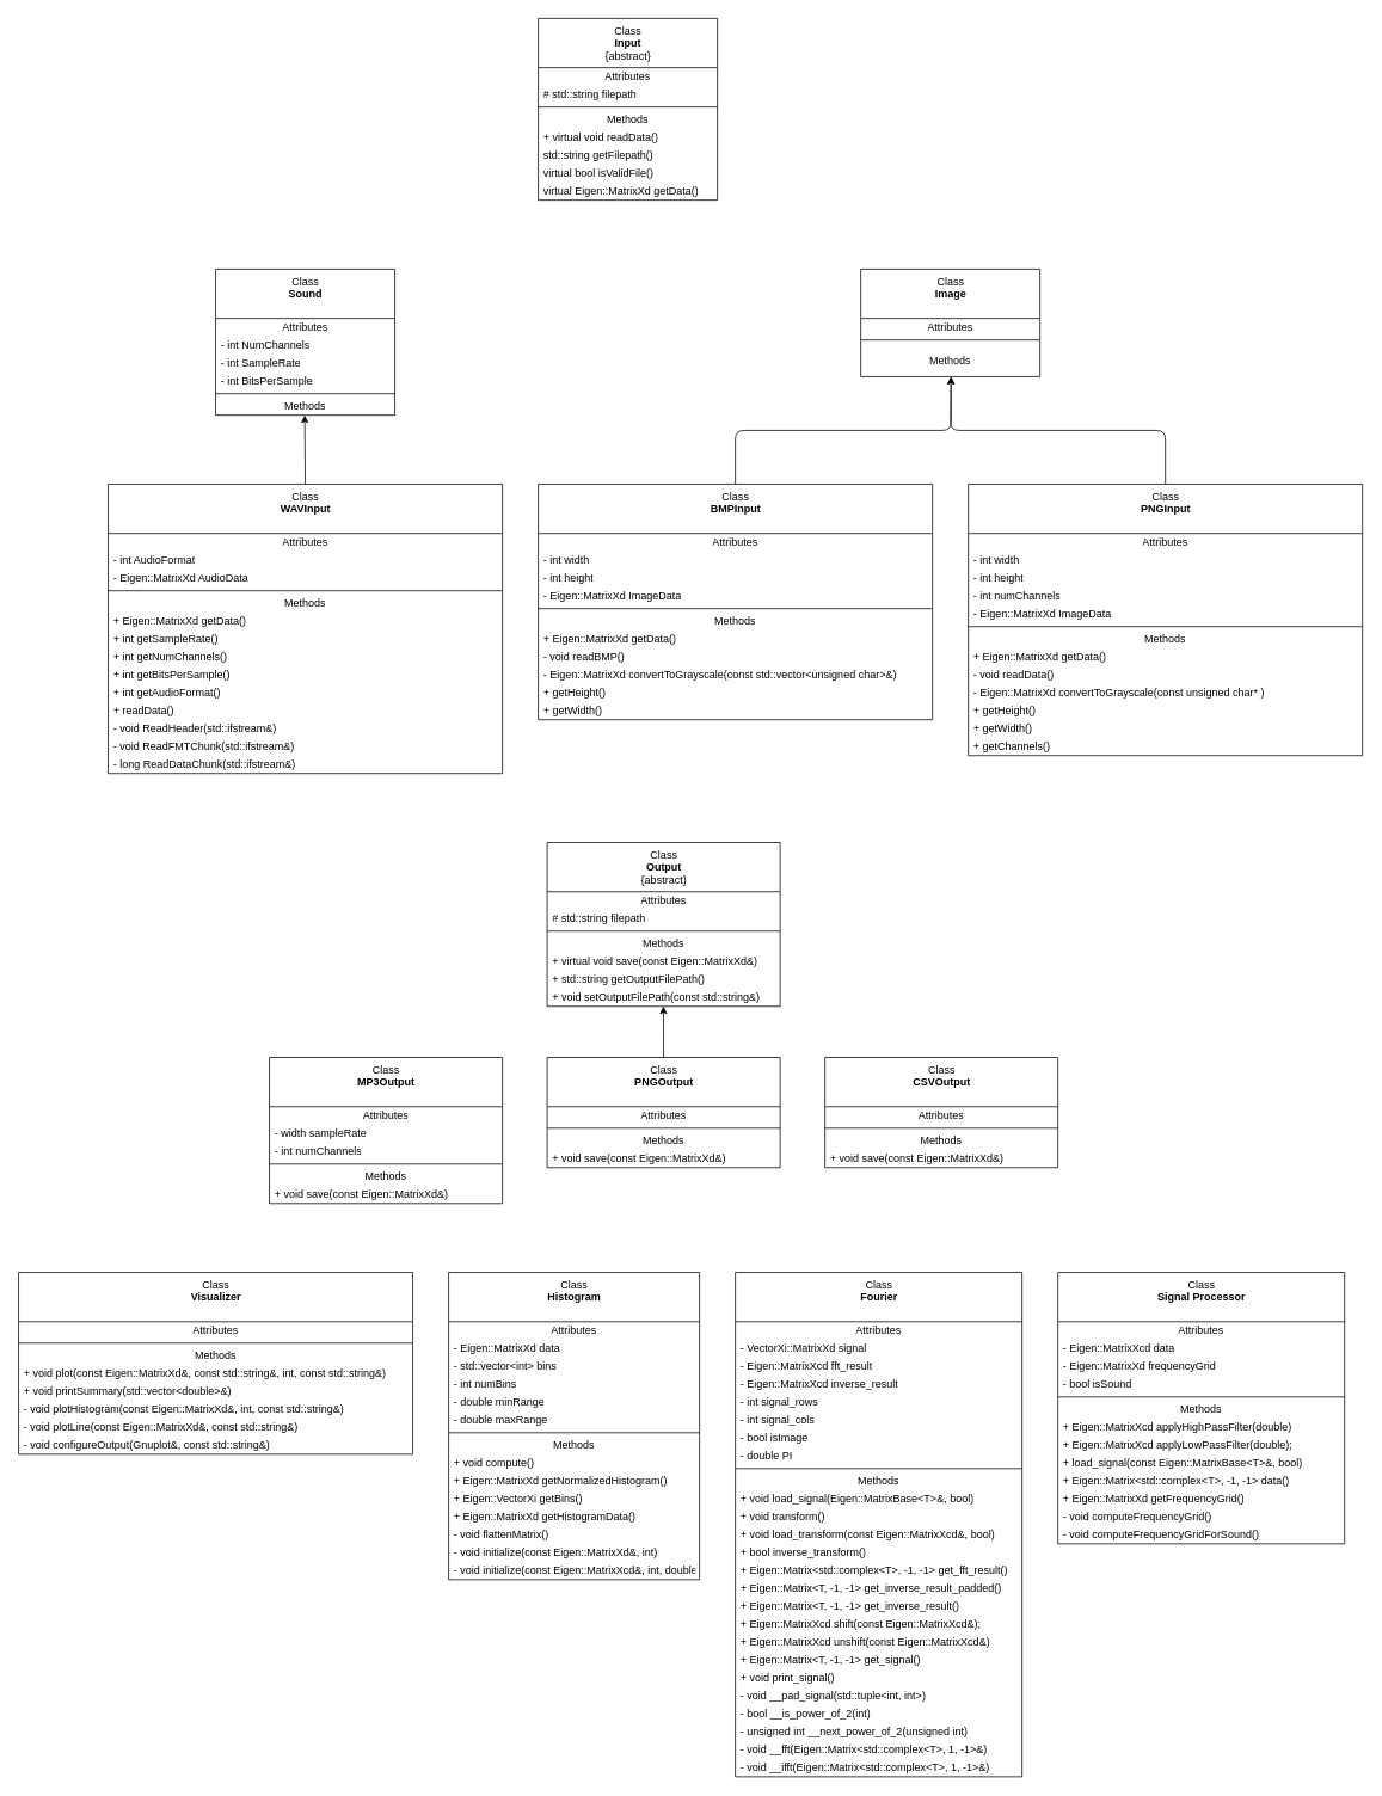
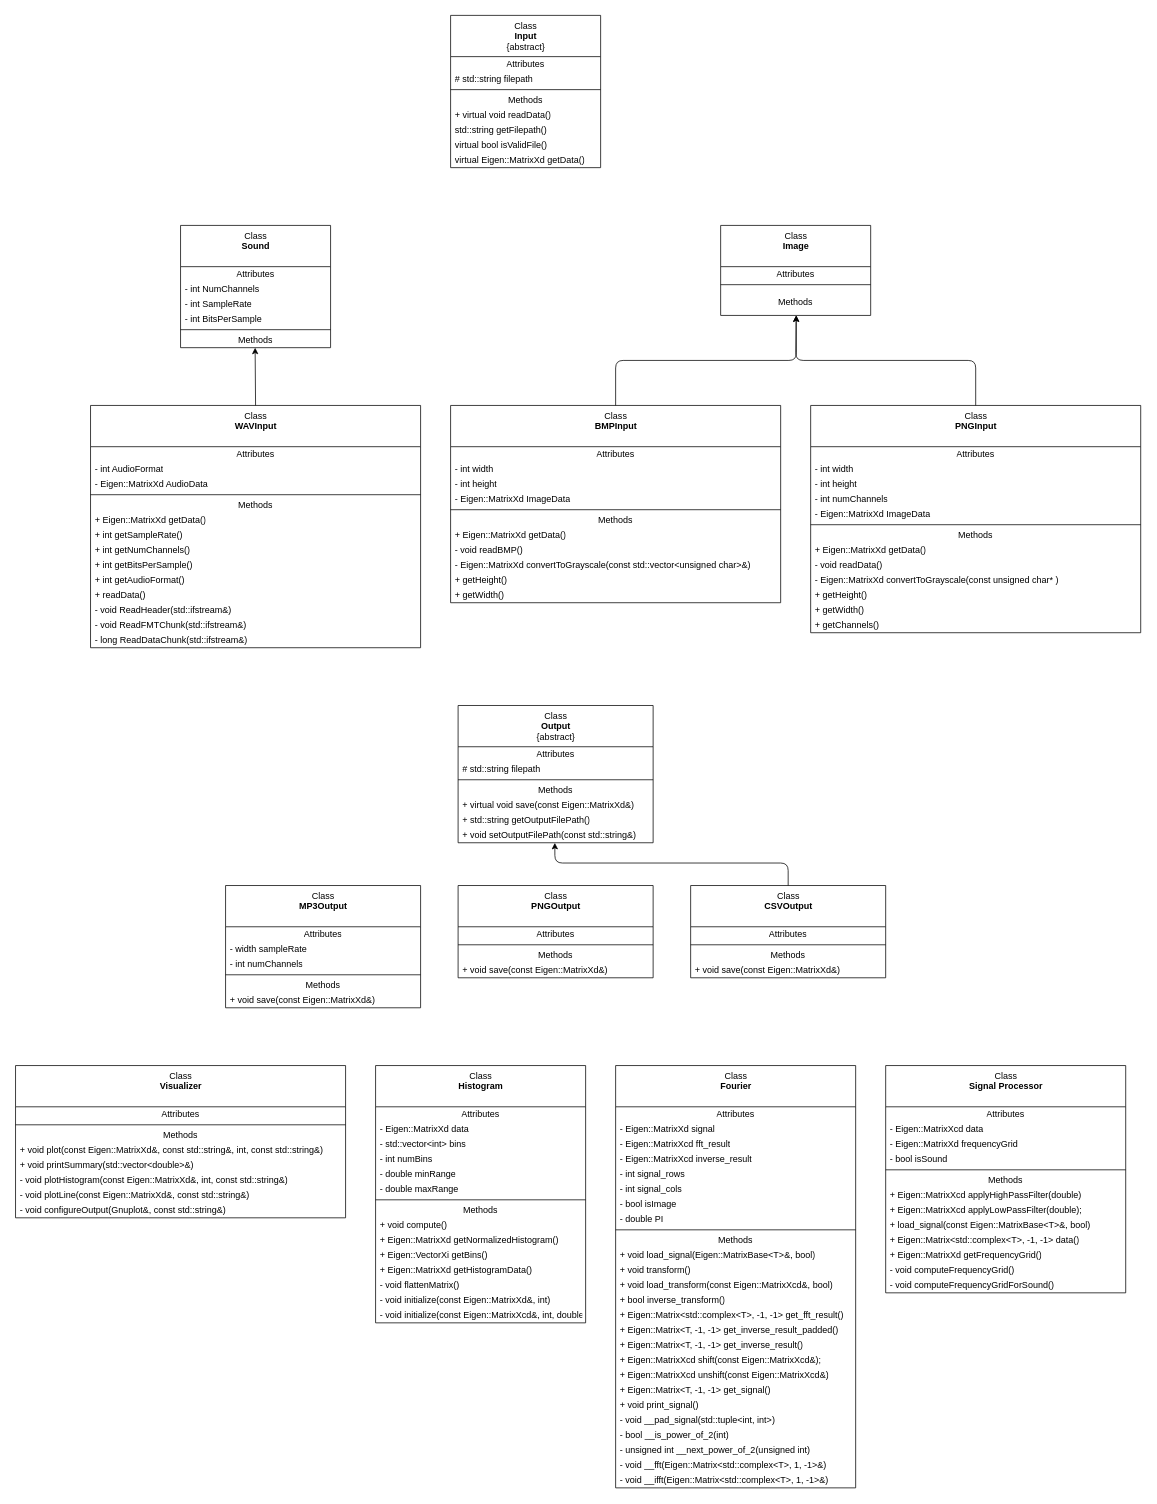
+ <mxCell id="154" style="edgeStyle=none;html=1;exitX=0.5;exitY=0;exitDx=0;exitDy=0;fontSize=12;entryX=0.496;entryY=1.008;entryDx=0;entryDy=0;entryPerimeter=0;fillColor=none;" parent="1" source="155" target="140" edge="1"><mxGeometry relative="1" as="geometry"><mxPoint x="840" y="1140" as="targetPoint" /><Array as="points"><mxPoint x="1050" y="1150" /><mxPoint x="739" y="1150" /></Array></mxGeometry></mxCell>
- <mxCell id="148" style="edgeStyle=none;html=1;exitX=0.5;exitY=0;exitDx=0;exitDy=0;entryX=0.499;entryY=1.001;entryDx=0;entryDy=0;entryPerimeter=0;fontSize=12;fillColor=none;" parent="1" source="149" target="140" edge="1"><mxGeometry relative="1" as="geometry" /></mxCell>
- <mxCell id="20" value="- VectorXi::MatrixXd signal" style="text;html=1;fillColor=none;align=left;verticalAlign=middle;spacingLeft=4;spacingRight=4;overflow=hidden;rotatable=0;points=[[0,0.5],[1,0.5]];portConstraint=eastwest;" parent="18" vertex="1"><mxGeometry y="75" width="320" height="20" as="geometry" /></mxCell>
+ <mxCell id="20" value="- Eigen::MatrixXd signal" style="text;html=1;fillColor=none;align=left;verticalAlign=middle;spacingLeft=4;spacingRight=4;overflow=hidden;rotatable=0;points=[[0,0.5],[1,0.5]];portConstraint=eastwest;" parent="18" vertex="1"><mxGeometry y="75" width="320" height="20" as="geometry" /></mxCell>
